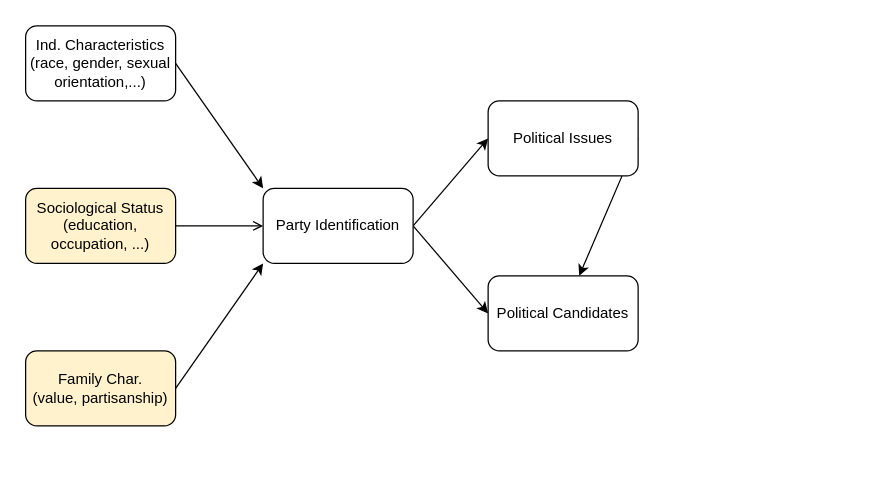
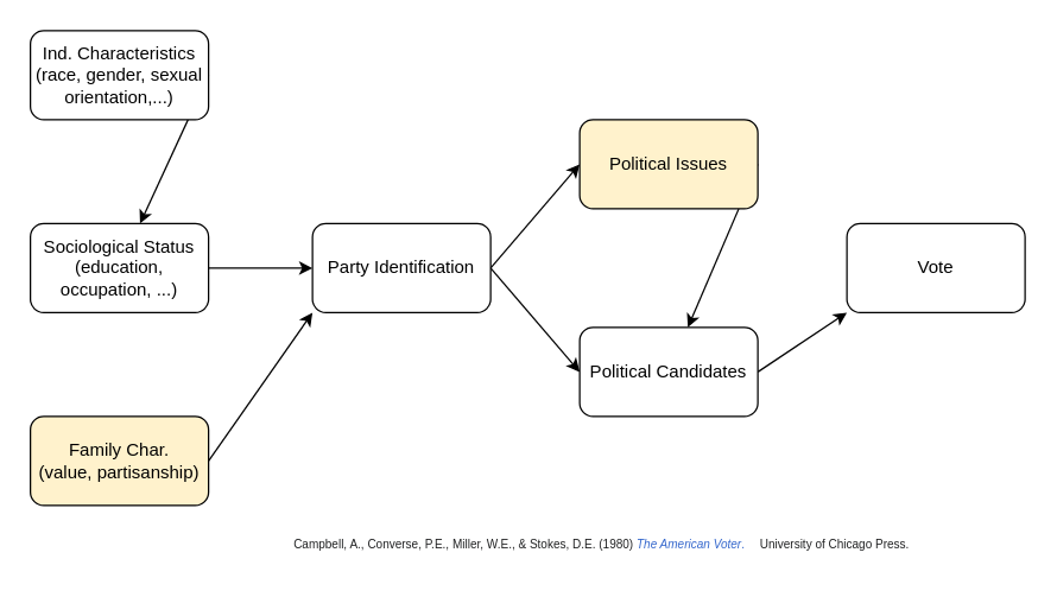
- <mxCell id="2" style="rounded=0;orthogonalLoop=1;jettySize=auto;html=1;exitX=1;exitY=0.5;exitDx=0;exitDy=0;entryX=0;entryY=0;entryDx=0;entryDy=0;" edge="1" parent="1" source="3" target="6"><mxGeometry relative="1" as="geometry" /></mxCell>
+ <mxCell id="2" style="rounded=0;orthogonalLoop=1;jettySize=auto;html=1;exitX=1;exitY=0.5;exitDx=0;exitDy=0;" edge="1" parent="1" source="3" target="13"><mxGeometry relative="1" as="geometry" /></mxCell>
- <mxCell id="8" value="Political Issues" style="whiteSpace=wrap;html=1;rounded=1;" vertex="1" parent="1"><mxGeometry x="390" y="80" width="120" height="60" as="geometry" /></mxCell>
+ <mxCell id="8" value="Political Issues" style="whiteSpace=wrap;html=1;rounded=1;fillColor=#fff2cc;" vertex="1" parent="1"><mxGeometry x="390" y="80" width="120" height="60" as="geometry" /></mxCell>
- <mxCell id="13" value="&lt;div&gt;Sociological Status&lt;/div&gt;&lt;div&gt;(education, occupation, ...)&lt;br&gt;&lt;/div&gt;" style="rounded=1;whiteSpace=wrap;html=1;fillColor=#fff2cc;" vertex="1" parent="1"><mxGeometry x="20" y="150" width="120" height="60" as="geometry" /></mxCell>
+ <mxCell id="13" value="&lt;div&gt;Sociological Status&lt;/div&gt;&lt;div&gt;(education, occupation, ...)&lt;br&gt;&lt;/div&gt;" style="rounded=1;whiteSpace=wrap;html=1;" vertex="1" parent="1"><mxGeometry x="20" y="150" width="120" height="60" as="geometry" /></mxCell>
- <mxCell id="12" style="rounded=0;orthogonalLoop=1;jettySize=auto;html=1;exitX=1;exitY=0.5;exitDx=0;exitDy=0;entryX=0;entryY=0.5;entryDx=0;entryDy=0;endArrow=open;" edge="1" parent="1" source="13" target="6"><mxGeometry relative="1" as="geometry" /></mxCell>
+ <mxCell id="12" style="rounded=0;orthogonalLoop=1;jettySize=auto;html=1;exitX=1;exitY=0.5;exitDx=0;exitDy=0;entryX=0;entryY=0.5;entryDx=0;entryDy=0;" edge="1" parent="1" source="13" target="6"><mxGeometry relative="1" as="geometry" /></mxCell>
+ <mxCell id="11" value="Vote" style="whiteSpace=wrap;html=1;rounded=1;" vertex="1" parent="1"><mxGeometry x="570" y="150" width="120" height="60" as="geometry" /></mxCell>
+ <mxCell id="9" style="rounded=0;orthogonalLoop=1;jettySize=auto;html=1;exitX=1;exitY=0.5;exitDx=0;exitDy=0;entryX=0;entryY=1;entryDx=0;entryDy=0;" edge="1" parent="1" source="10" target="11"><mxGeometry relative="1" as="geometry" /></mxCell>
+ <mxCell id="16" value="&lt;font style=&quot;font-size: 8px;&quot;&gt;&lt;span style=&quot;color: rgb(32, 33, 34); font-family: sans-serif; font-style: normal; font-variant-ligatures: normal; font-variant-caps: normal; font-weight: 400; letter-spacing: normal; text-align: left; text-indent: 0px; text-transform: none; word-spacing: 0px; -webkit-text-stroke-width: 0px; white-space: normal; text-decoration-thickness: initial; text-decoration-style: initial; text-decoration-color: initial; display: inline !important; float: none;&quot;&gt;Campbell, A., Converse, P.E., Miller, W.E., &amp;amp; Stokes, D.E. (1980)&lt;span&gt;&amp;nbsp;&lt;/span&gt;&lt;/span&gt;&lt;a style=&quot;text-decoration: none; color: var(--color-progressive,#36c); background-position: right center; background-repeat: no-repeat; background-attachment: scroll; background-image: url(&amp;quot;/w/skins/Vector/resources/skins.vector.styles/images/link-external-small-ltr-progressive.svg?fb64d&amp;quot;); background-size: 0.857em; background-origin: padding-box; background-clip: border-box; border-radius: 0px; overflow-wrap: break-word; padding-right: 1em; font-family: sans-serif; font-style: normal; font-variant-ligatures: normal; font-variant-caps: normal; font-weight: 400; letter-spacing: normal; text-align: left; text-indent: 0px; text-transform: none; word-spacing: 0px; -webkit-text-stroke-width: 0px; white-space: normal;&quot; href=&quot;https://books.google.com/books?id=JeYUrs_GOcMC&amp;amp;dq=the+american+voter+campbell&amp;amp;pg=PA18&quot; class=&quot;external text&quot; rel=&quot;nofollow&quot;&gt;&lt;i&gt;The American Voter&lt;/i&gt;.&lt;/a&gt;&lt;span style=&quot;color: rgb(32, 33, 34); font-family: sans-serif; font-style: normal; font-variant-ligatures: normal; font-variant-caps: normal; font-weight: 400; letter-spacing: normal; text-align: left; text-indent: 0px; text-transform: none; word-spacing: 0px; -webkit-text-stroke-width: 0px; white-space: normal; text-decoration-thickness: initial; text-decoration-style: initial; text-decoration-color: initial; display: inline !important; float: none;&quot;&gt;&lt;span&gt;&amp;nbsp;&lt;/span&gt;University of Chicago Press.&lt;/span&gt;&lt;/font&gt;" style="rounded=0;whiteSpace=wrap;html=1;fillColor=none;strokeColor=none;" vertex="1" parent="1"><mxGeometry x="120" y="350" width="570" height="30" as="geometry" /></mxCell>
